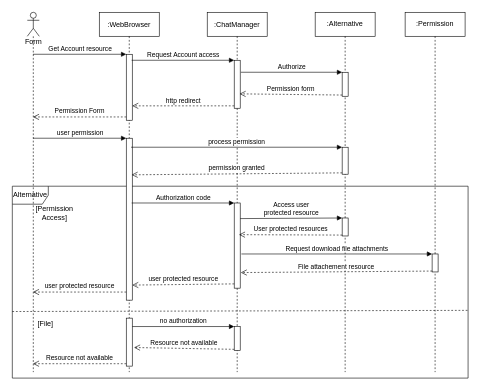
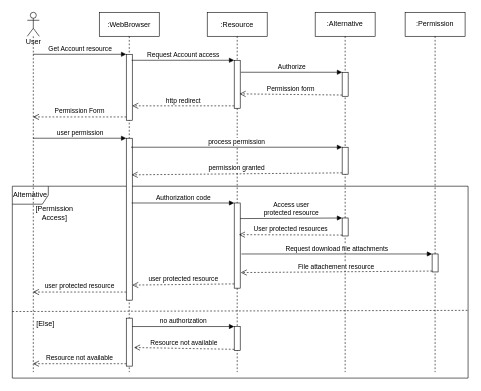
- <mxCell id="7" value=":ChatManager" style="shape=umlLifeline;perimeter=lifelinePerimeter;container=1;collapsible=0;recursiveResize=0;rounded=0;shadow=0;strokeWidth=1;" parent="1" vertex="1"><mxGeometry x="345" y="20" width="100" height="600" as="geometry" /></mxCell>
+ <mxCell id="7" value=":Resource" style="shape=umlLifeline;perimeter=lifelinePerimeter;container=1;collapsible=0;recursiveResize=0;rounded=0;shadow=0;strokeWidth=1;" parent="1" vertex="1"><mxGeometry x="345" y="20" width="100" height="600" as="geometry" /></mxCell>
- <mxCell id="12" value="Form" style="text;html=1;align=center;verticalAlign=middle;resizable=0;points=[];autosize=1;" vertex="1" parent="1"><mxGeometry x="35" y="60" width="40" height="20" as="geometry" /></mxCell>
+ <mxCell id="12" value="User" style="text;html=1;align=center;verticalAlign=middle;resizable=0;points=[];autosize=1;" vertex="1" parent="1"><mxGeometry x="35" y="60" width="40" height="20" as="geometry" /></mxCell>
- <mxCell id="39" value="[File]" style="text;html=1;align=center;verticalAlign=middle;resizable=0;points=[];autosize=1;" vertex="1" parent="1"><mxGeometry x="50" y="530" width="50" height="20" as="geometry" /></mxCell>
+ <mxCell id="39" value="[Else]" style="text;html=1;align=center;verticalAlign=middle;resizable=0;points=[];autosize=1;" vertex="1" parent="1"><mxGeometry x="50" y="530" width="50" height="20" as="geometry" /></mxCell>
